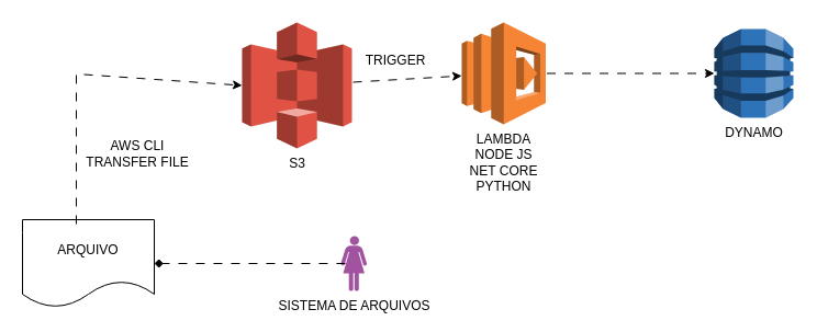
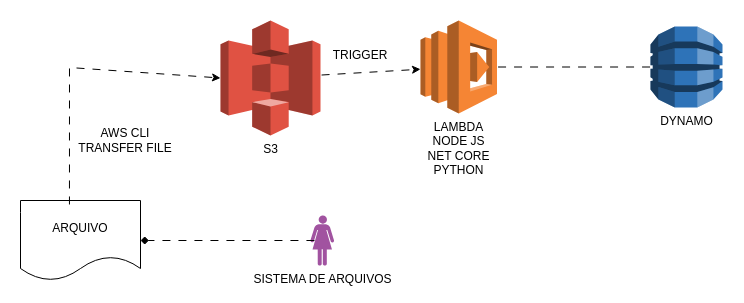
- <mxCell id="10" value="" style="endArrow=classic;html=1;rounded=0;flowAnimation=1;" edge="1" parent="1" source="4" target="6"><mxGeometry width="50" height="50" relative="1" as="geometry"><mxPoint x="370" y="190" as="sourcePoint" /><mxPoint x="420" y="140" as="targetPoint" /></mxGeometry></mxCell>
+ <mxCell id="10" value="" style="endArrow=none;html=1;rounded=0;flowAnimation=1;" edge="1" parent="1" source="4" target="6"><mxGeometry width="50" height="50" relative="1" as="geometry"><mxPoint x="370" y="190" as="sourcePoint" /><mxPoint x="420" y="140" as="targetPoint" /></mxGeometry></mxCell>
